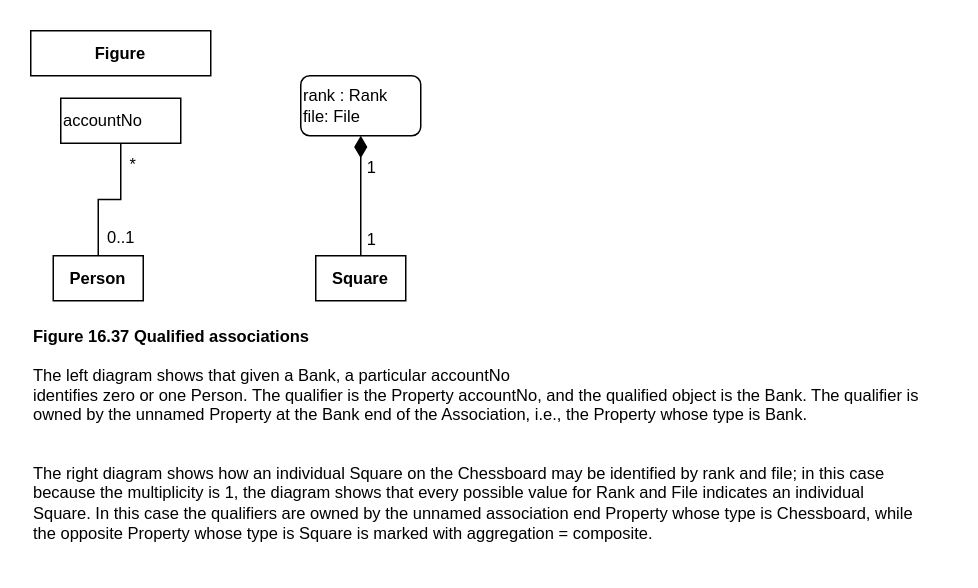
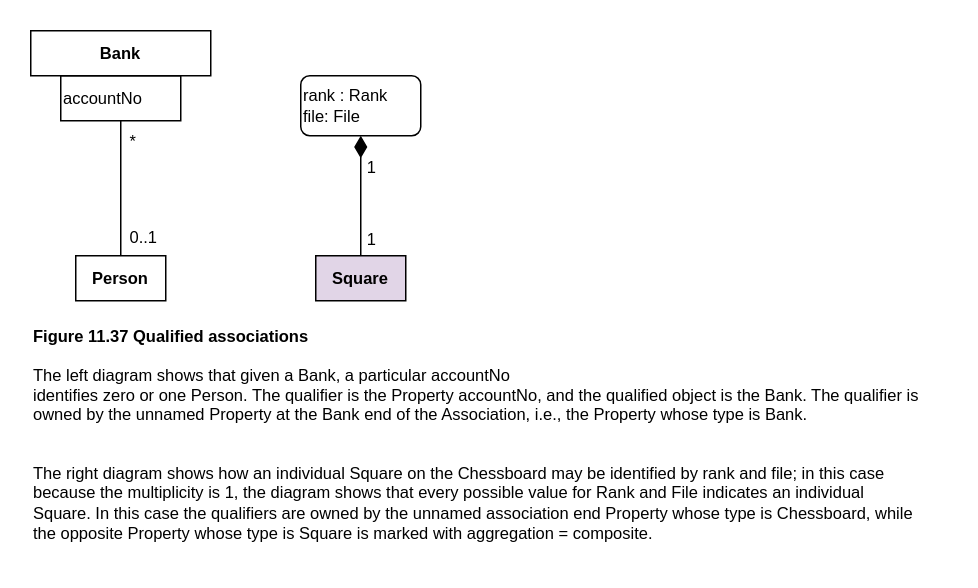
- <mxCell id="10" value="&lt;b&gt;Figure&lt;/b&gt;" style="whiteSpace=wrap;html=1;fontFamily=Helvetica;fontSize=11;fontColor=default;" vertex="1" parent="1"><mxGeometry width="120" height="30" as="geometry" x="20" y="20" /></mxCell>
+ <mxCell id="10" value="&lt;b&gt;Bank&lt;/b&gt;" style="whiteSpace=wrap;html=1;fontFamily=Helvetica;fontSize=11;fontColor=default;" vertex="1" parent="1"><mxGeometry width="120" height="30" as="geometry" x="20" y="20" /></mxCell>
- <mxCell id="5" value="accountNo" style="html=1;align=left;verticalAlign=middle;dashed=0;whiteSpace=wrap;fontFamily=Helvetica;fontSize=11;fontColor=default;" vertex="1" parent="1"><mxGeometry x="40" y="65" width="80" height="30" as="geometry" /></mxCell>
+ <mxCell id="5" value="accountNo" style="html=1;align=left;verticalAlign=middle;dashed=0;whiteSpace=wrap;fontFamily=Helvetica;fontSize=11;fontColor=default;" vertex="1" parent="1"><mxGeometry x="40" y="50" width="80" height="30" as="geometry" /></mxCell>
- <mxCell id="11" value="&lt;b&gt;Person&lt;/b&gt;" style="whiteSpace=wrap;html=1;fontFamily=Helvetica;fontSize=11;fontColor=default;" vertex="1" parent="1"><mxGeometry x="35" y="170" width="60" height="30" as="geometry" /></mxCell>
+ <mxCell id="11" value="&lt;b&gt;Person&lt;/b&gt;" style="whiteSpace=wrap;html=1;fontFamily=Helvetica;fontSize=11;fontColor=default;" vertex="1" parent="1"><mxGeometry x="50" y="170" width="60" height="30" as="geometry" /></mxCell>
- <mxCell id="12" value="&lt;b&gt;Square&lt;/b&gt;" style="whiteSpace=wrap;html=1;fontFamily=Helvetica;fontSize=11;fontColor=default;" vertex="1" parent="1"><mxGeometry x="210" y="170" width="60" height="30" as="geometry" /></mxCell>
+ <mxCell id="12" value="&lt;b&gt;Square&lt;/b&gt;" style="whiteSpace=wrap;html=1;fontFamily=Helvetica;fontSize=11;fontColor=default;fillColor=#e1d5e7;" vertex="1" parent="1"><mxGeometry x="210" y="170" width="60" height="30" as="geometry" /></mxCell>
- <mxCell id="13" value="&lt;b&gt;Figure 16.37 Qualified associations&lt;/b&gt;" style="text;html=1;align=left;verticalAlign=middle;resizable=0;points=[];autosize=1;strokeColor=none;fillColor=none;fontSize=11;fontFamily=Helvetica;fontColor=default;" vertex="1" parent="1"><mxGeometry y="209" width="210" height="30" as="geometry" x="20" /></mxCell>
+ <mxCell id="13" value="&lt;b&gt;Figure 11.37 Qualified associations&lt;/b&gt;" style="text;html=1;align=left;verticalAlign=middle;resizable=0;points=[];autosize=1;strokeColor=none;fillColor=none;fontSize=11;fontFamily=Helvetica;fontColor=default;" vertex="1" parent="1"><mxGeometry y="209" width="210" height="30" as="geometry" x="20" /></mxCell>
